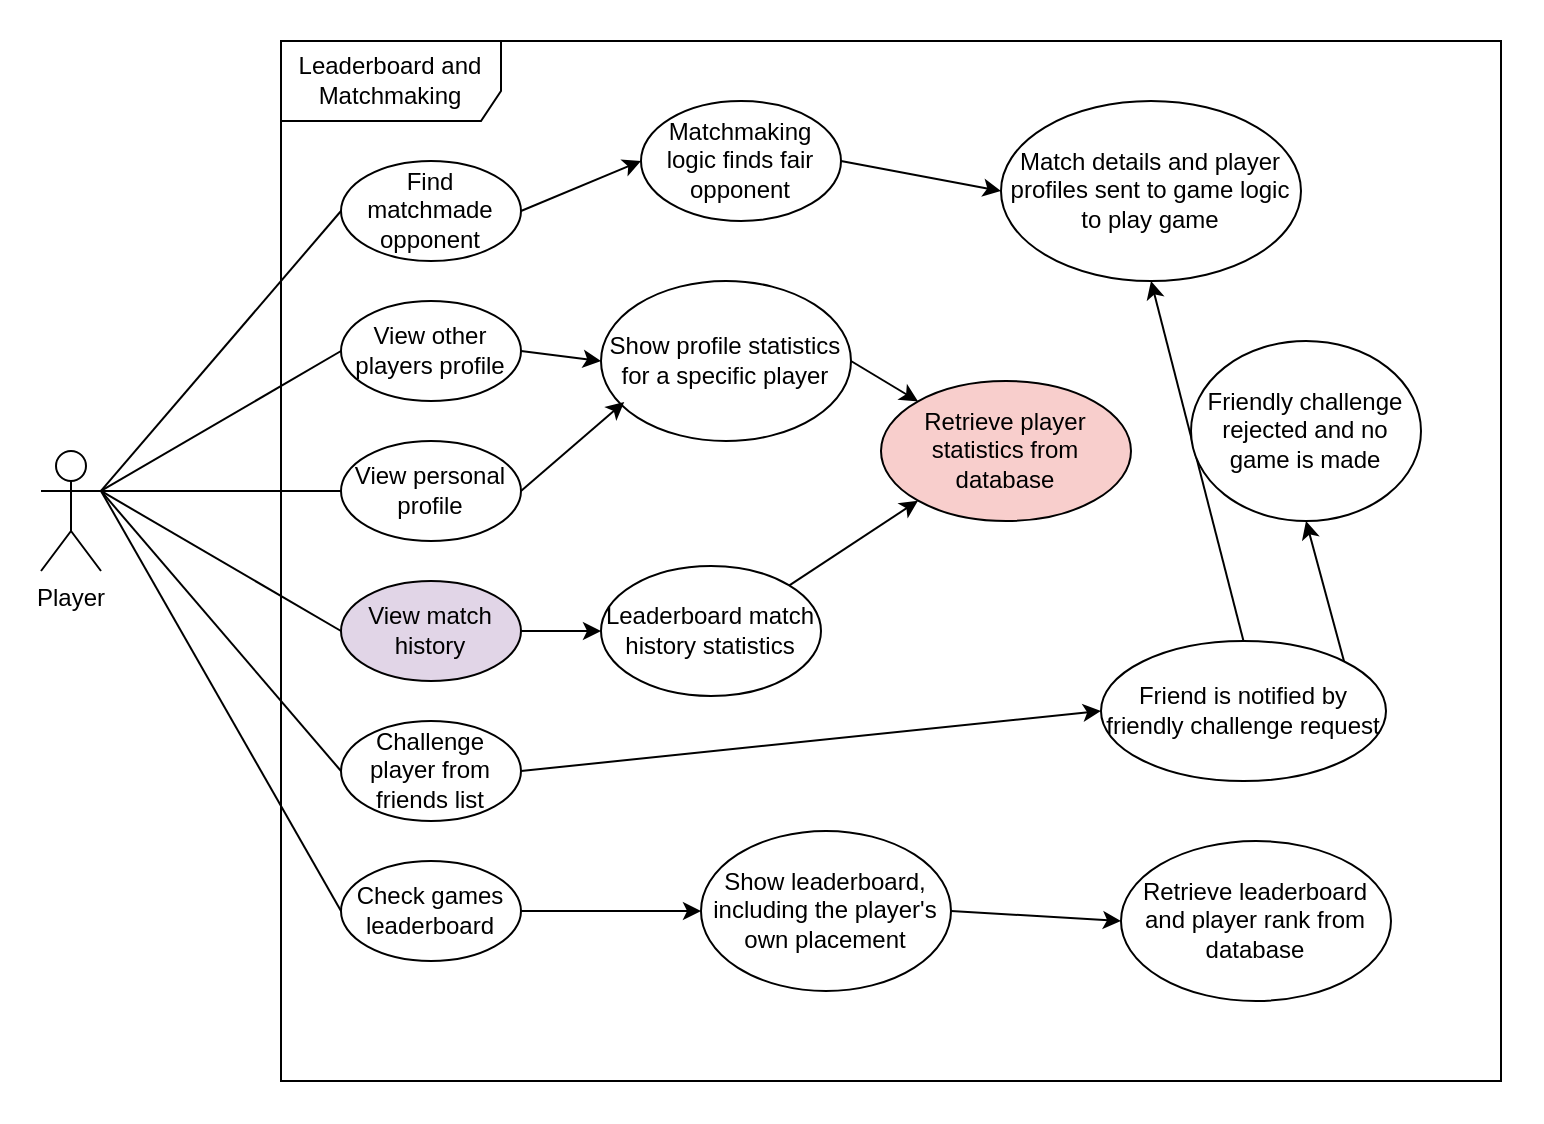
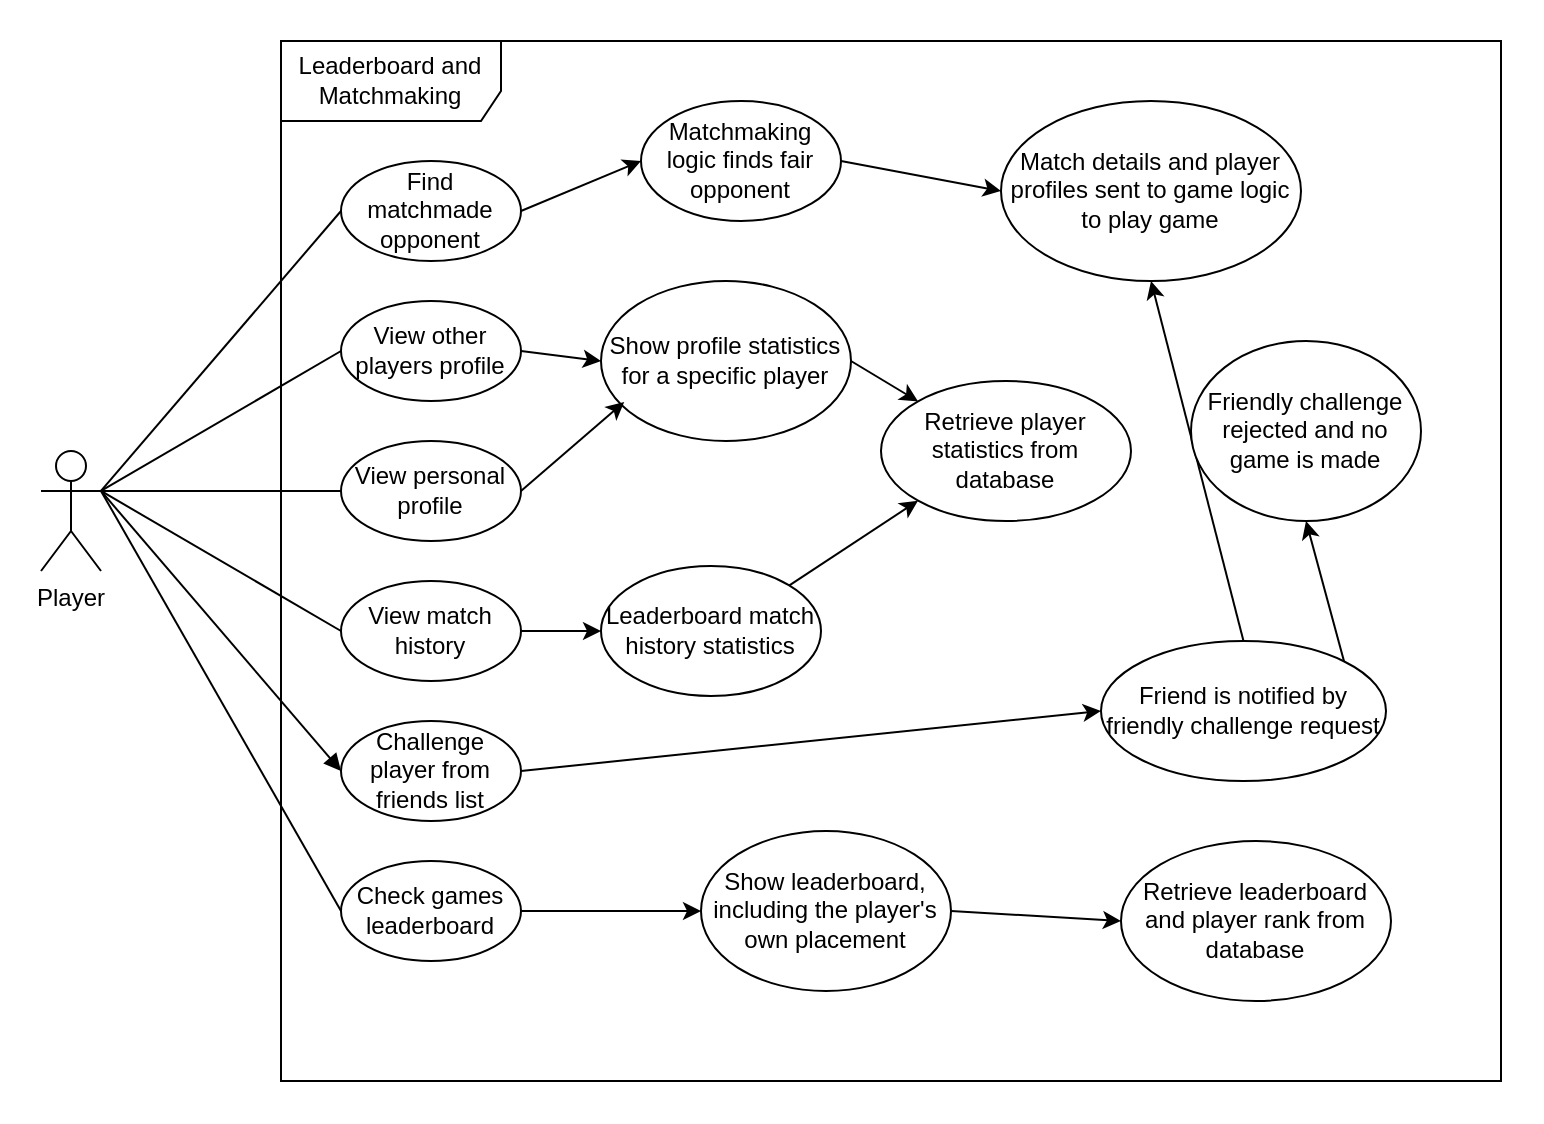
- <mxCell id="26" value="Retrieve player statistics from database" style="ellipse;whiteSpace=wrap;html=1;fillColor=#f8cecc;" vertex="1" parent="1"><mxGeometry x="440" y="190" width="125" height="70" as="geometry" /></mxCell>
+ <mxCell id="26" value="Retrieve player statistics from database" style="ellipse;whiteSpace=wrap;html=1;" vertex="1" parent="1"><mxGeometry x="440" y="190" width="125" height="70" as="geometry" /></mxCell>
- <mxCell id="13" value="View match history" style="ellipse;whiteSpace=wrap;html=1;fillColor=#e1d5e7;" parent="1" vertex="1"><mxGeometry x="170" y="290" width="90" height="50" as="geometry" /></mxCell>
+ <mxCell id="13" value="View match history" style="ellipse;whiteSpace=wrap;html=1;" parent="1" vertex="1"><mxGeometry x="170" y="290" width="90" height="50" as="geometry" /></mxCell>
- <mxCell id="6" style="rounded=0;orthogonalLoop=1;jettySize=auto;html=1;exitX=1;exitY=0.333;exitDx=0;exitDy=0;exitPerimeter=0;entryX=0;entryY=0.5;entryDx=0;entryDy=0;endArrow=none;startFill=0;" parent="1" source="9" target="14" edge="1"><mxGeometry relative="1" as="geometry" /></mxCell>
+ <mxCell id="6" style="rounded=0;orthogonalLoop=1;jettySize=auto;html=1;exitX=1;exitY=0.333;exitDx=0;exitDy=0;exitPerimeter=0;entryX=0;entryY=0.5;entryDx=0;entryDy=0;endArrow=block;startFill=0;" parent="1" source="9" target="14" edge="1"><mxGeometry relative="1" as="geometry" /></mxCell>
